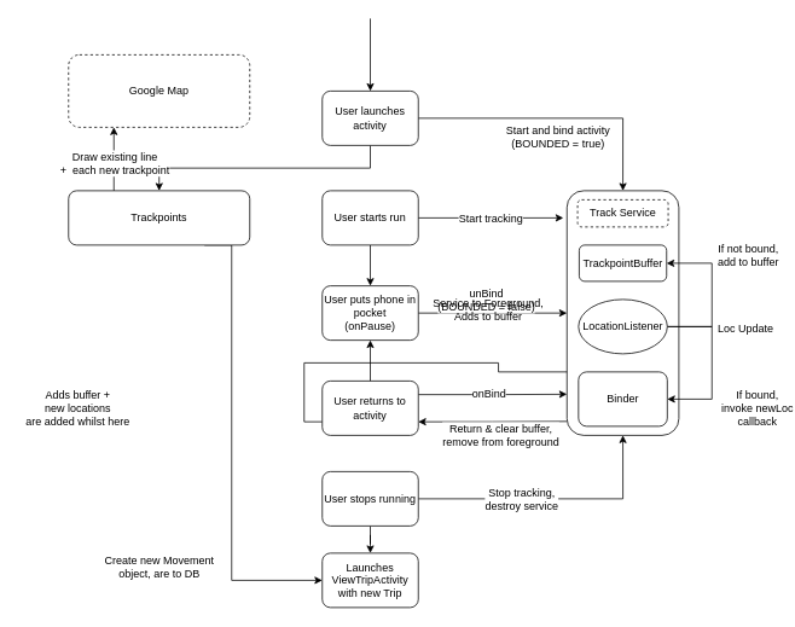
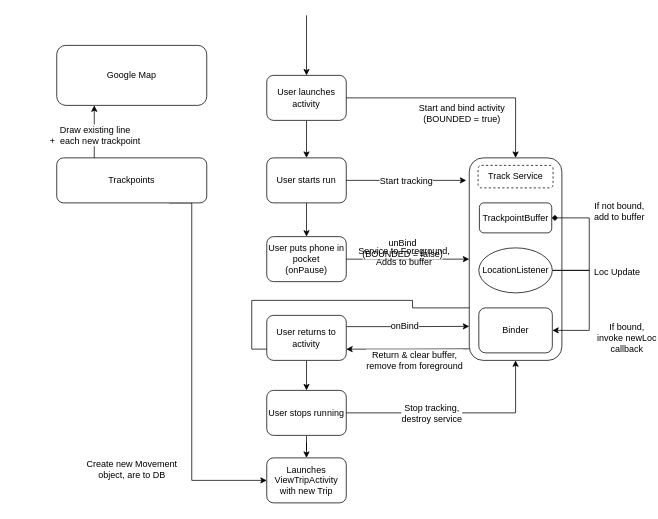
- <mxCell id="7" value="Google Map" style="rounded=1;whiteSpace=wrap;html=1;dashed=1;" parent="1" vertex="1"><mxGeometry x="75" y="60" width="200" height="80" as="geometry" /></mxCell>
+ <mxCell id="7" value="Google Map" style="rounded=1;whiteSpace=wrap;html=1;" parent="1" vertex="1"><mxGeometry x="75" y="60" width="200" height="80" as="geometry" /></mxCell>
- <mxCell id="5" style="edgeStyle=orthogonalEdgeStyle;rounded=0;orthogonalLoop=1;jettySize=auto;html=1;exitX=0.5;exitY=1;exitDx=0;exitDy=0;" parent="1" source="6" target="11" edge="1"><mxGeometry relative="1" as="geometry" /></mxCell>
+ <mxCell id="5" style="edgeStyle=orthogonalEdgeStyle;rounded=0;orthogonalLoop=1;jettySize=auto;html=1;exitX=0.5;exitY=1;exitDx=0;exitDy=0;entryX=0.5;entryY=0;entryDx=0;entryDy=0;" parent="1" source="6" target="15" edge="1"><mxGeometry relative="1" as="geometry" /></mxCell>
- <mxCell id="35" style="edgeStyle=orthogonalEdgeStyle;rounded=0;orthogonalLoop=1;jettySize=auto;html=1;exitX=1;exitY=0.5;exitDx=0;exitDy=0;entryX=1;entryY=0.5;entryDx=0;entryDy=0;" edge="1" parent="1" source="40" target="32"><mxGeometry relative="1" as="geometry"><Array as="points"><mxPoint x="785" y="360" /><mxPoint x="785" y="290" /></Array></mxGeometry></mxCell>
+ <mxCell id="35" style="edgeStyle=orthogonalEdgeStyle;rounded=0;orthogonalLoop=1;jettySize=auto;html=1;exitX=1;exitY=0.5;exitDx=0;exitDy=0;entryX=1;entryY=0.5;entryDx=0;entryDy=0;endArrow=diamond;" edge="1" parent="1" source="40" target="32"><mxGeometry relative="1" as="geometry"><Array as="points"><mxPoint x="785" y="360" /><mxPoint x="785" y="290" /></Array></mxGeometry></mxCell>
- <mxCell id="24" value="" style="edgeStyle=orthogonalEdgeStyle;rounded=0;orthogonalLoop=1;jettySize=auto;html=1;startArrow=none;startFill=0;endArrow=classic;endFill=1;" edge="1" parent="1" source="25" target="18"><mxGeometry relative="1" as="geometry" /></mxCell>
+ <mxCell id="24" value="" style="edgeStyle=orthogonalEdgeStyle;rounded=0;orthogonalLoop=1;jettySize=auto;html=1;startArrow=none;startFill=0;endArrow=classic;endFill=1;" edge="1" parent="1" source="25" target="29"><mxGeometry relative="1" as="geometry" /></mxCell>
- <mxCell id="42" value="&lt;div&gt;Adds buffer +&lt;br&gt;&lt;/div&gt;&lt;div&gt;new locations&lt;/div&gt;&lt;div&gt; are added whilst here&lt;/div&gt;" style="text;html=1;align=center;verticalAlign=middle;resizable=0;points=[];autosize=1;" vertex="1" parent="1"><mxGeometry x="20" y="425" width="130" height="50" as="geometry" /></mxCell>
